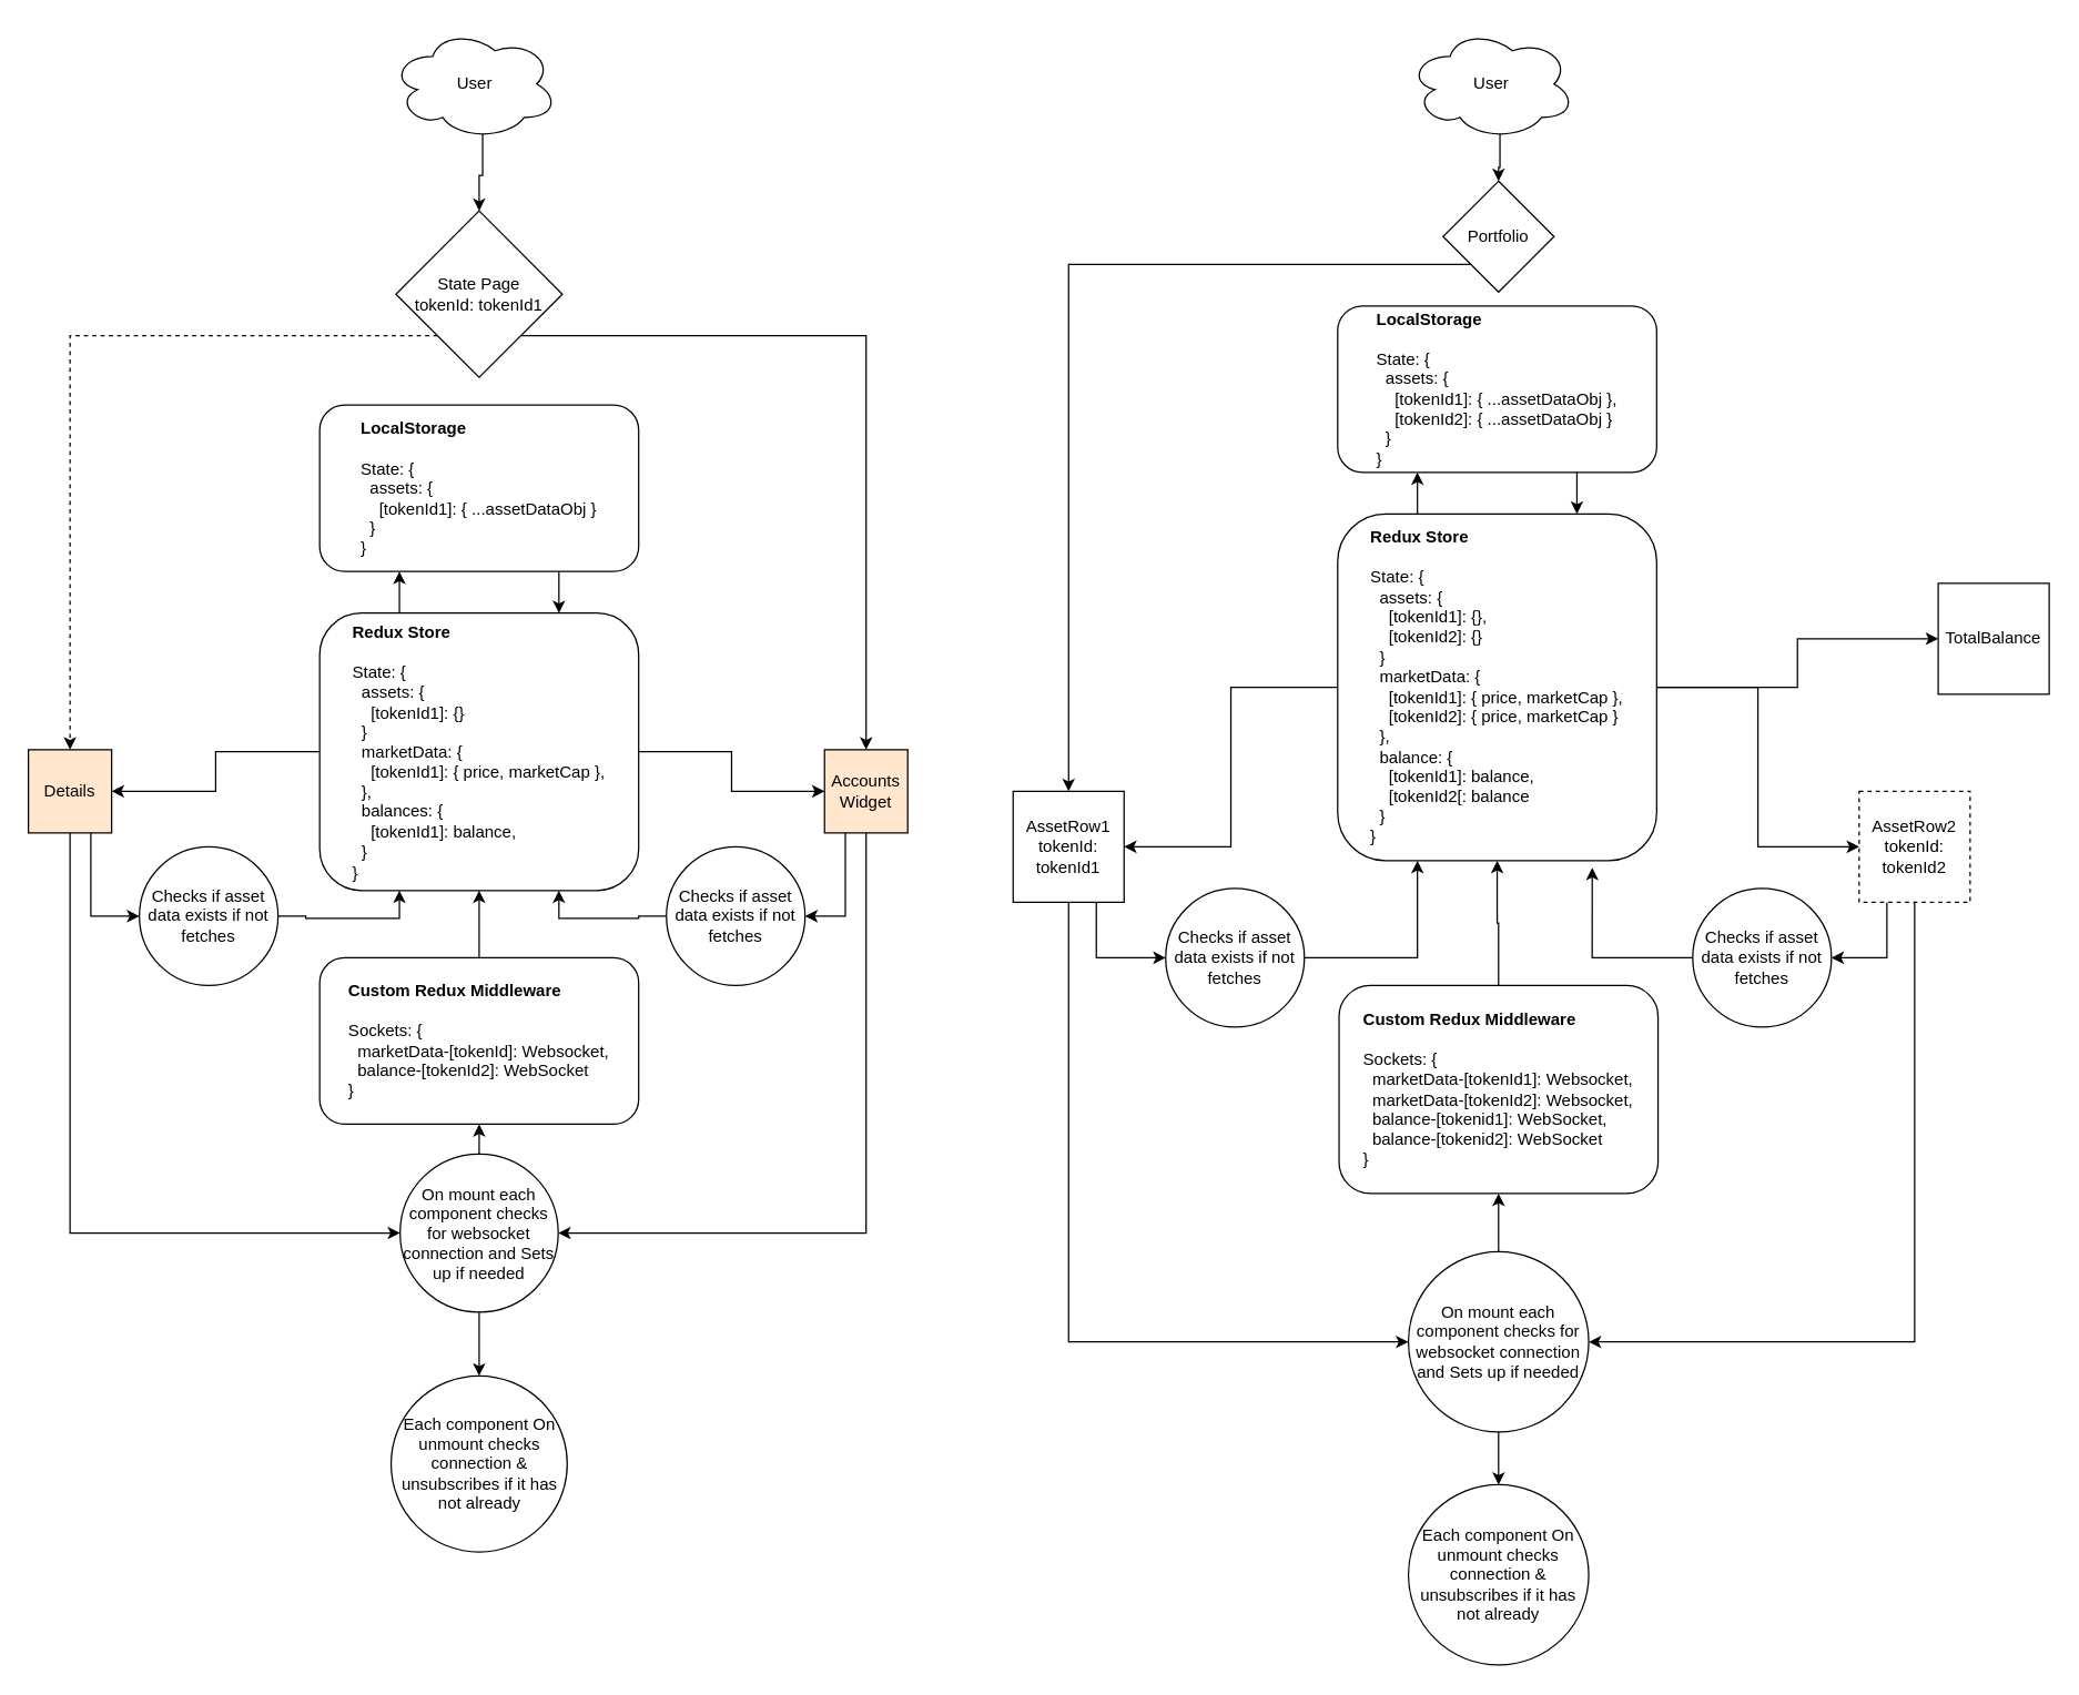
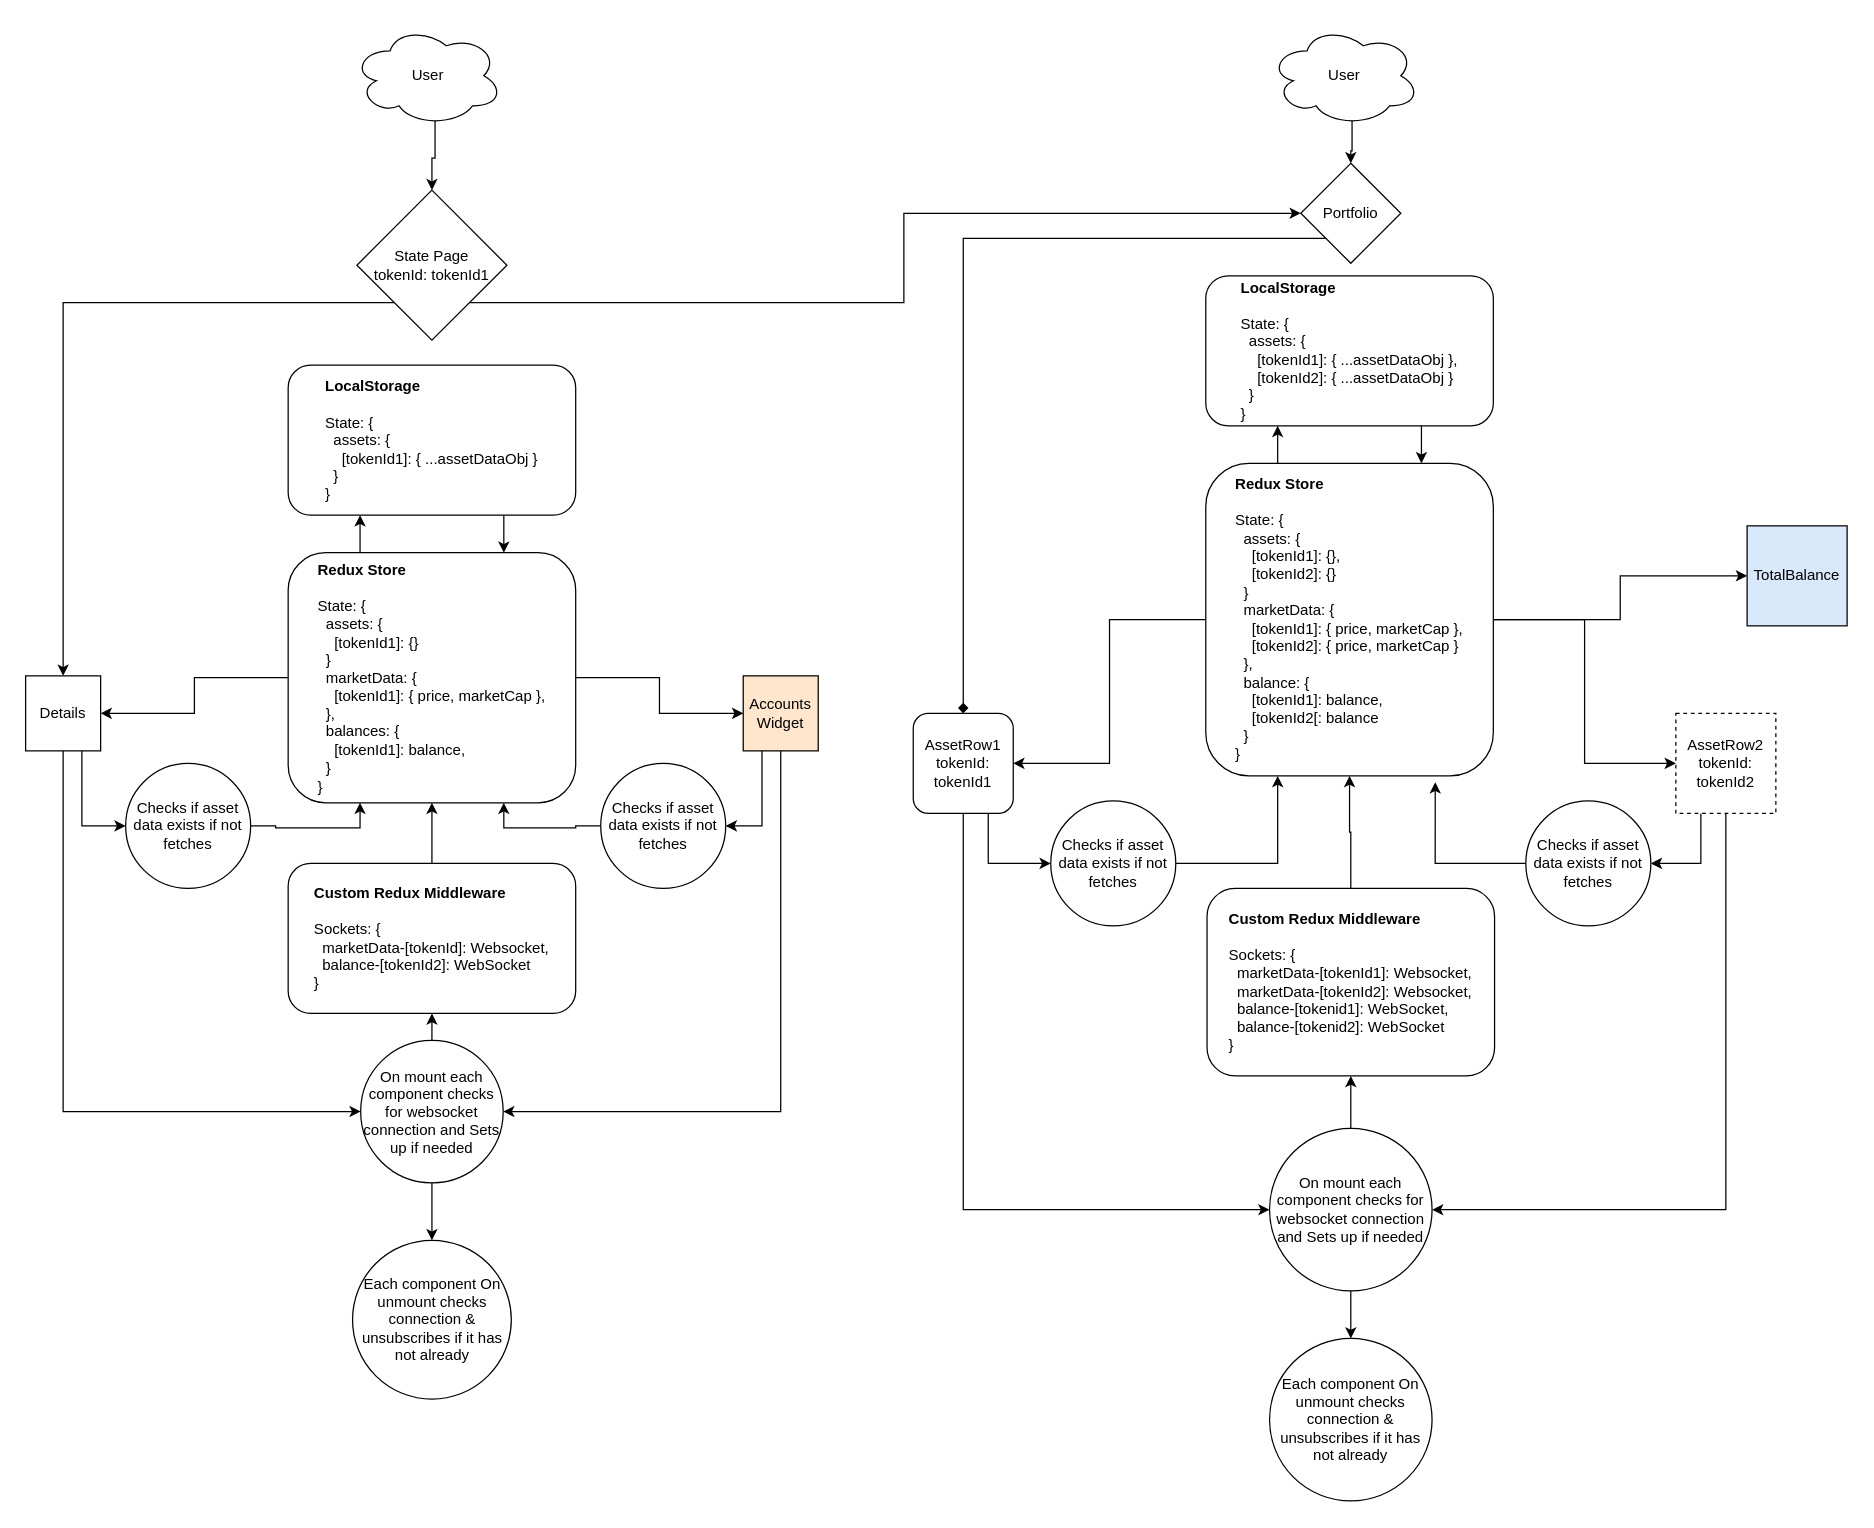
- <mxCell id="20" style="edgeStyle=orthogonalEdgeStyle;rounded=0;orthogonalLoop=1;jettySize=auto;html=1;exitX=0;exitY=1;exitDx=0;exitDy=0;entryX=0.5;entryY=0;entryDx=0;entryDy=0;dashed=1;" parent="1" source="22" target="25" edge="1"><mxGeometry relative="1" as="geometry" /></mxCell>
+ <mxCell id="20" style="edgeStyle=orthogonalEdgeStyle;rounded=0;orthogonalLoop=1;jettySize=auto;html=1;exitX=0;exitY=1;exitDx=0;exitDy=0;entryX=0.5;entryY=0;entryDx=0;entryDy=0;" parent="1" source="22" target="25" edge="1"><mxGeometry relative="1" as="geometry" /></mxCell>
- <mxCell id="21" style="edgeStyle=orthogonalEdgeStyle;rounded=0;orthogonalLoop=1;jettySize=auto;html=1;exitX=1;exitY=1;exitDx=0;exitDy=0;entryX=0.5;entryY=0;entryDx=0;entryDy=0;" parent="1" source="22" target="28" edge="1"><mxGeometry relative="1" as="geometry" /></mxCell>
+ <mxCell id="21" style="edgeStyle=orthogonalEdgeStyle;rounded=0;orthogonalLoop=1;jettySize=auto;html=1;exitX=1;exitY=1;exitDx=0;exitDy=0;" parent="1" source="22" target="5" edge="1"><mxGeometry relative="1" as="geometry" /></mxCell>
- <mxCell id="37" value="TotalBalance" style="whiteSpace=wrap;html=1;aspect=fixed;" parent="1" vertex="1"><mxGeometry x="1397" y="420" width="80" height="80" as="geometry" /></mxCell>
+ <mxCell id="37" value="TotalBalance" style="whiteSpace=wrap;html=1;aspect=fixed;fillColor=#dae8fc;" parent="1" vertex="1"><mxGeometry x="1397" y="420" width="80" height="80" as="geometry" /></mxCell>
- <mxCell id="4" style="edgeStyle=orthogonalEdgeStyle;rounded=0;orthogonalLoop=1;jettySize=auto;html=1;exitX=0;exitY=1;exitDx=0;exitDy=0;entryX=0.5;entryY=0;entryDx=0;entryDy=0;" parent="1" source="5" target="8" edge="1"><mxGeometry relative="1" as="geometry" /></mxCell>
+ <mxCell id="4" style="edgeStyle=orthogonalEdgeStyle;rounded=0;orthogonalLoop=1;jettySize=auto;html=1;exitX=0;exitY=1;exitDx=0;exitDy=0;entryX=0.5;entryY=0;entryDx=0;entryDy=0;endArrow=diamond;" parent="1" source="5" target="8" edge="1"><mxGeometry relative="1" as="geometry" /></mxCell>
- <mxCell id="25" value="Details" style="whiteSpace=wrap;html=1;aspect=fixed;fillColor=#ffe6cc;" parent="1" vertex="1"><mxGeometry x="20" y="540" width="60" height="60" as="geometry" /></mxCell>
+ <mxCell id="25" value="Details" style="whiteSpace=wrap;html=1;aspect=fixed;" parent="1" vertex="1"><mxGeometry x="20" y="540" width="60" height="60" as="geometry" /></mxCell>
- <mxCell id="8" value="AssetRow1&lt;br&gt;tokenId: tokenId1" style="whiteSpace=wrap;html=1;aspect=fixed;" parent="1" vertex="1"><mxGeometry x="730" y="570" width="80" height="80" as="geometry" /></mxCell>
+ <mxCell id="8" value="AssetRow1&lt;br&gt;tokenId: tokenId1" style="whiteSpace=wrap;html=1;aspect=fixed;rounded=1;" parent="1" vertex="1"><mxGeometry x="730" y="570" width="80" height="80" as="geometry" /></mxCell>
